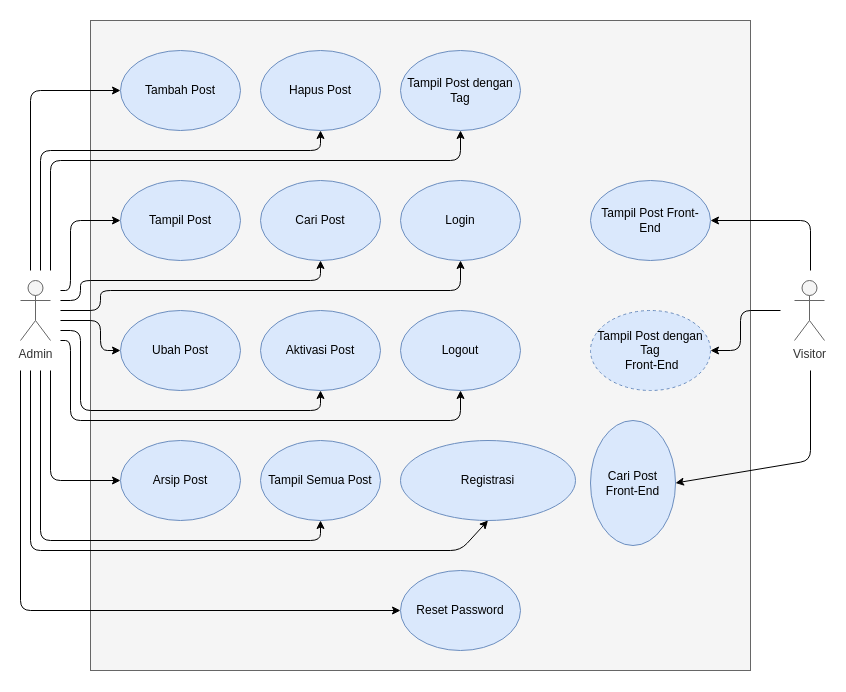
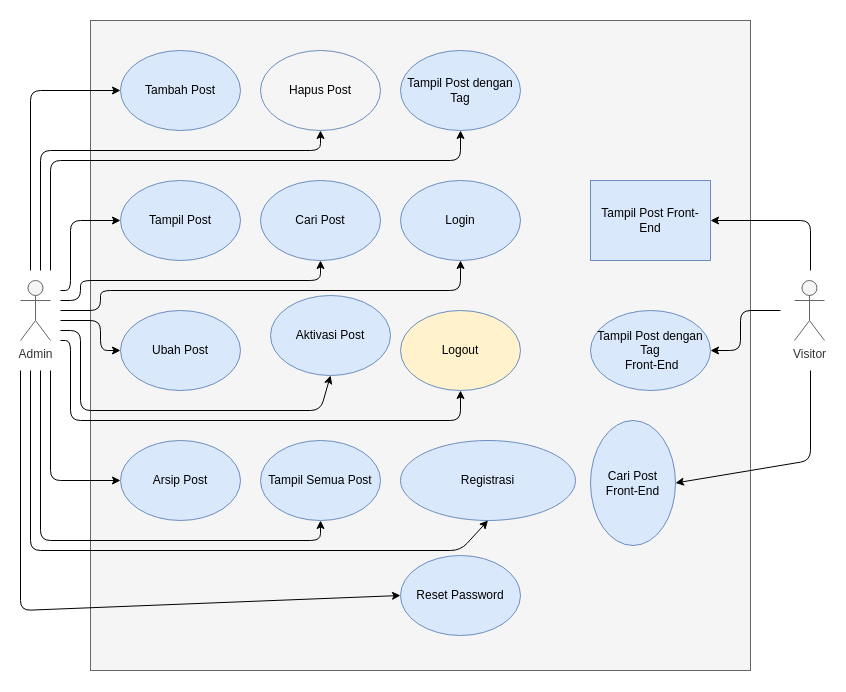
- <mxCell id="10" value="Hapus Post" style="ellipse;whiteSpace=wrap;html=1;fillColor=#dae8fc;strokeColor=#6c8ebf;" parent="1" vertex="1"><mxGeometry x="260" y="50" width="120" height="80" as="geometry" /></mxCell>
+ <mxCell id="10" value="Hapus Post" style="ellipse;whiteSpace=wrap;html=1;fillColor=#f5f5f5;strokeColor=#6c8ebf;" parent="1" vertex="1"><mxGeometry x="260" y="50" width="120" height="80" as="geometry" /></mxCell>
- <mxCell id="13" value="Tampil Post Front-End" style="ellipse;whiteSpace=wrap;html=1;fillColor=#dae8fc;strokeColor=#6c8ebf;" parent="1" vertex="1"><mxGeometry x="590" y="180" width="120" height="80" as="geometry" /></mxCell>
+ <mxCell id="13" value="Tampil Post Front-End" style="whiteSpace=wrap;html=1;fillColor=#dae8fc;strokeColor=#6c8ebf;rounded=0;" parent="1" vertex="1"><mxGeometry x="590" y="180" width="120" height="80" as="geometry" /></mxCell>
- <mxCell id="12" value="Aktivasi Post" style="ellipse;whiteSpace=wrap;html=1;fillColor=#dae8fc;strokeColor=#6c8ebf;" parent="1" vertex="1"><mxGeometry x="260" y="310" width="120" height="80" as="geometry" /></mxCell>
+ <mxCell id="12" value="Aktivasi Post" style="ellipse;whiteSpace=wrap;html=1;fillColor=#dae8fc;strokeColor=#6c8ebf;" parent="1" vertex="1"><mxGeometry x="270" y="295" width="120" height="80" as="geometry" /></mxCell>
- <mxCell id="20" value="Logout" style="ellipse;whiteSpace=wrap;html=1;fillColor=#dae8fc;strokeColor=#6c8ebf;" vertex="1" parent="1"><mxGeometry x="400" y="310" width="120" height="80" as="geometry" /></mxCell>
+ <mxCell id="20" value="Logout" style="ellipse;whiteSpace=wrap;html=1;fillColor=#fff2cc;strokeColor=#6c8ebf;" vertex="1" parent="1"><mxGeometry x="400" y="310" width="120" height="80" as="geometry" /></mxCell>
- <mxCell id="14" value="Tampil Post&amp;nbsp;dengan Tag&lt;br&gt;&amp;nbsp;Front-End" style="ellipse;whiteSpace=wrap;html=1;fillColor=#dae8fc;strokeColor=#6c8ebf;dashed=1;" parent="1" vertex="1"><mxGeometry x="590" y="310" width="120" height="80" as="geometry" /></mxCell>
+ <mxCell id="14" value="Tampil Post&amp;nbsp;dengan Tag&lt;br&gt;&amp;nbsp;Front-End" style="ellipse;whiteSpace=wrap;html=1;fillColor=#dae8fc;strokeColor=#6c8ebf;" parent="1" vertex="1"><mxGeometry x="590" y="310" width="120" height="80" as="geometry" /></mxCell>
- <mxCell id="15" value="Reset Password" style="ellipse;whiteSpace=wrap;html=1;fillColor=#dae8fc;strokeColor=#6c8ebf;" parent="1" vertex="1"><mxGeometry x="400" y="570" width="120" height="80" as="geometry" /></mxCell>
+ <mxCell id="15" value="Reset Password" style="ellipse;whiteSpace=wrap;html=1;fillColor=#dae8fc;strokeColor=#6c8ebf;" parent="1" vertex="1"><mxGeometry x="400" y="555" width="120" height="80" as="geometry" /></mxCell>
